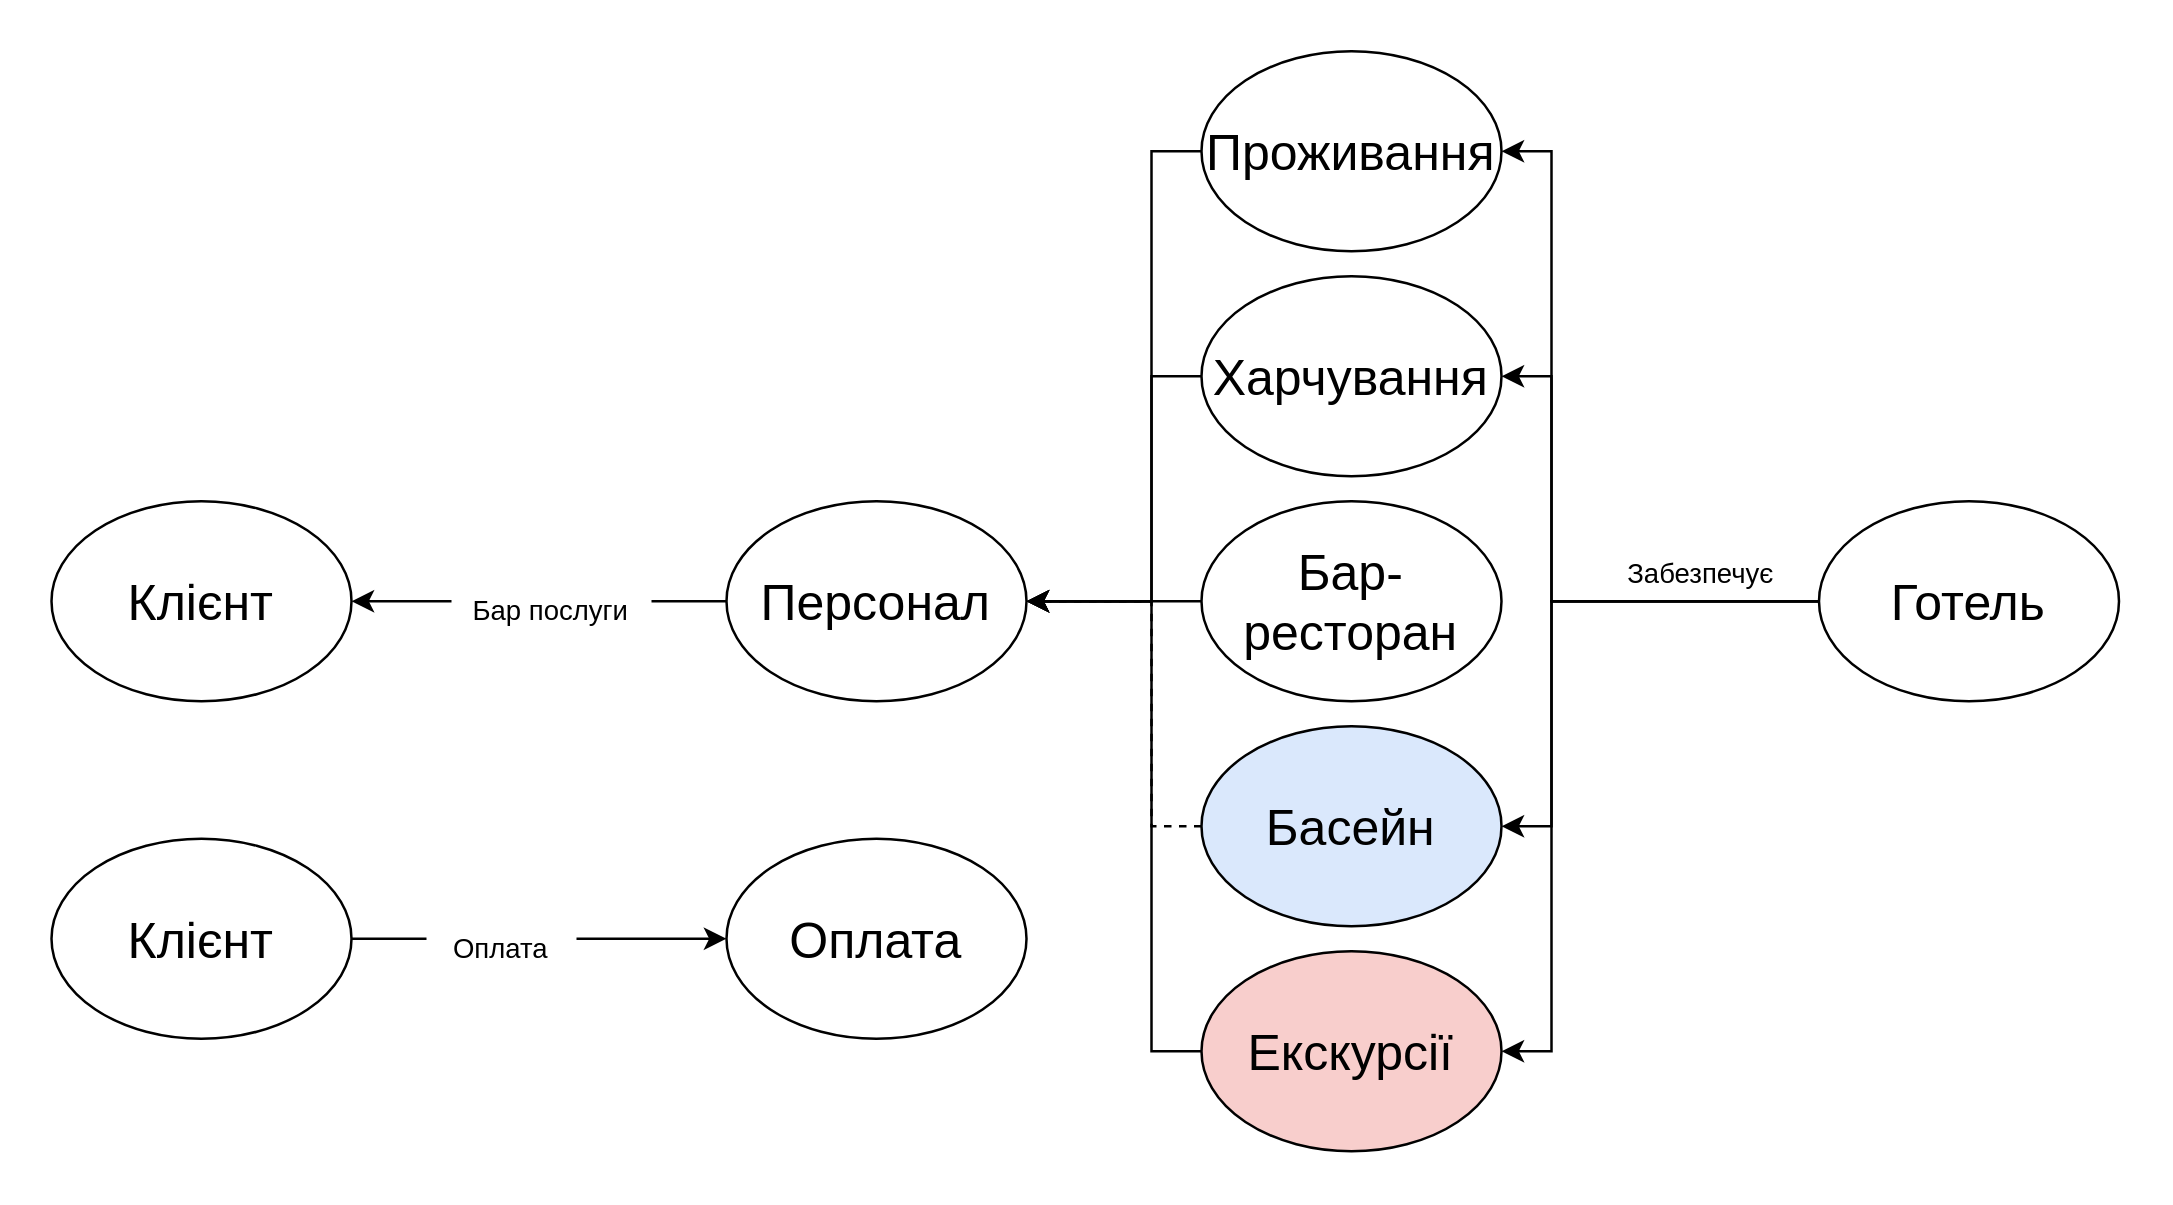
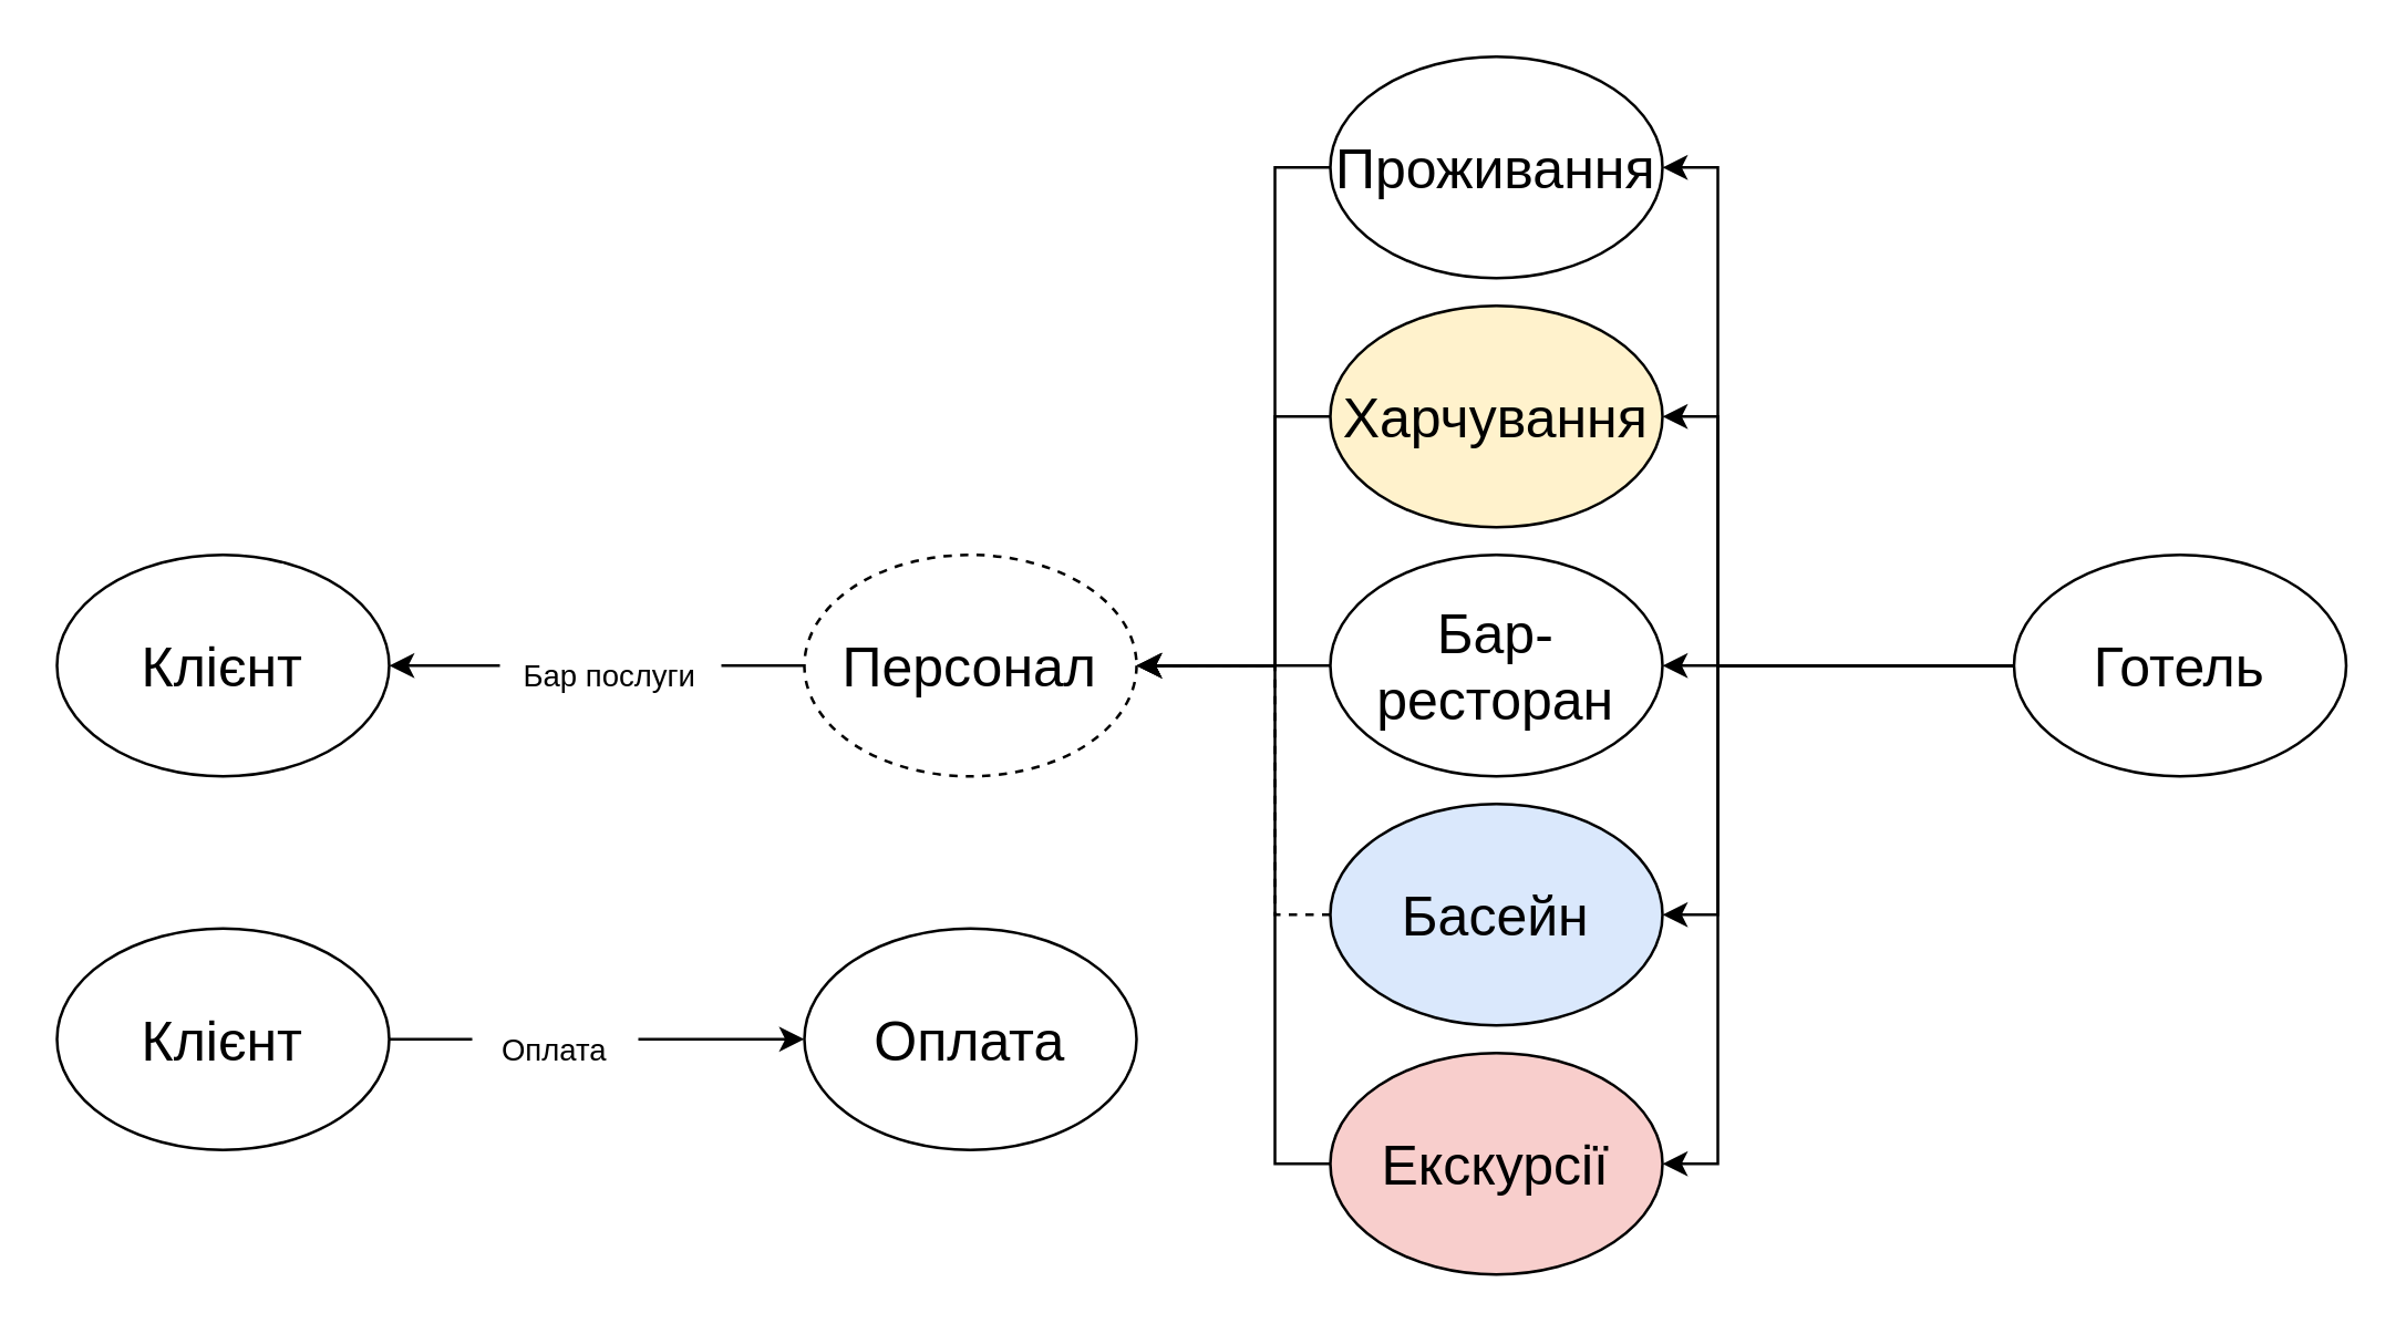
- <mxCell id="17" value="Харчування" style="ellipse;whiteSpace=wrap;html=1;fontSize=20;" vertex="1" parent="1"><mxGeometry x="480" y="110" width="120" height="80" as="geometry" /></mxCell>
+ <mxCell id="17" value="Харчування" style="ellipse;whiteSpace=wrap;html=1;fontSize=20;fillColor=#fff2cc;" vertex="1" parent="1"><mxGeometry x="480" y="110" width="120" height="80" as="geometry" /></mxCell>
- <mxCell id="24" value="&lt;font style=&quot;font-size: 11px&quot;&gt;Забезпечує&lt;/font&gt;" style="text;html=1;align=center;verticalAlign=middle;whiteSpace=wrap;rounded=0;fontSize=20;" vertex="1" parent="1"><mxGeometry x="650" y="210" width="60" height="30" as="geometry" /></mxCell>
- <mxCell id="4" value="Персонал" style="ellipse;whiteSpace=wrap;html=1;fontSize=20;" vertex="1" parent="1"><mxGeometry x="290" y="200" width="120" height="80" as="geometry" /></mxCell>
+ <mxCell id="4" value="Персонал" style="ellipse;whiteSpace=wrap;html=1;fontSize=20;dashed=1;" vertex="1" parent="1"><mxGeometry x="290" y="200" width="120" height="80" as="geometry" /></mxCell>
+ <mxCell id="10" style="edgeStyle=orthogonalEdgeStyle;rounded=0;orthogonalLoop=1;jettySize=auto;html=1;exitX=0;exitY=0.5;exitDx=0;exitDy=0;entryX=1;entryY=0.5;entryDx=0;entryDy=0;fontSize=20;" edge="1" parent="1" source="13" target="19"><mxGeometry relative="1" as="geometry" /></mxCell>
